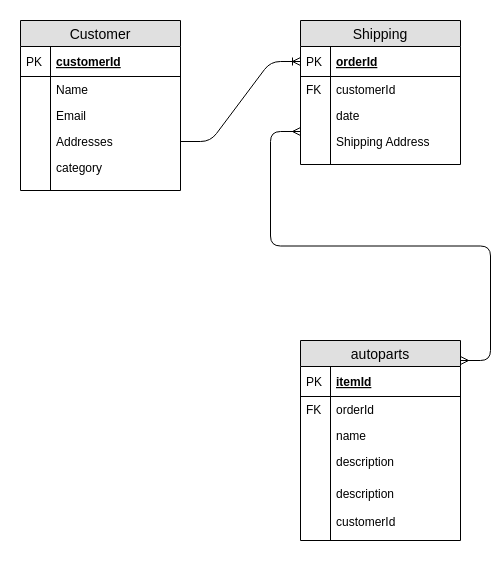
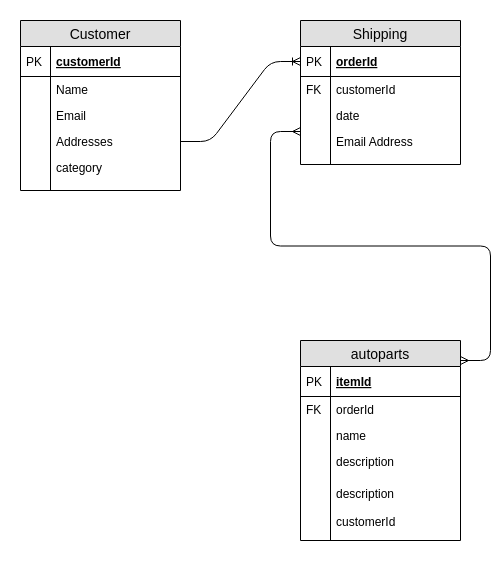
- <mxCell id="20" value="Shipping Address" style="shape=partialRectangle;top=0;left=0;right=0;bottom=0;align=left;verticalAlign=top;fillColor=none;spacingLeft=34;spacingRight=4;overflow=hidden;rotatable=0;points=[[0,0.5],[1,0.5]];portConstraint=eastwest;dropTarget=0;fontSize=12;" vertex="1" parent="13"><mxGeometry y="108" width="160" height="26" as="geometry" /></mxCell>
+ <mxCell id="20" value="Email Address" style="shape=partialRectangle;top=0;left=0;right=0;bottom=0;align=left;verticalAlign=top;fillColor=none;spacingLeft=34;spacingRight=4;overflow=hidden;rotatable=0;points=[[0,0.5],[1,0.5]];portConstraint=eastwest;dropTarget=0;fontSize=12;" vertex="1" parent="13"><mxGeometry y="108" width="160" height="26" as="geometry" /></mxCell>
